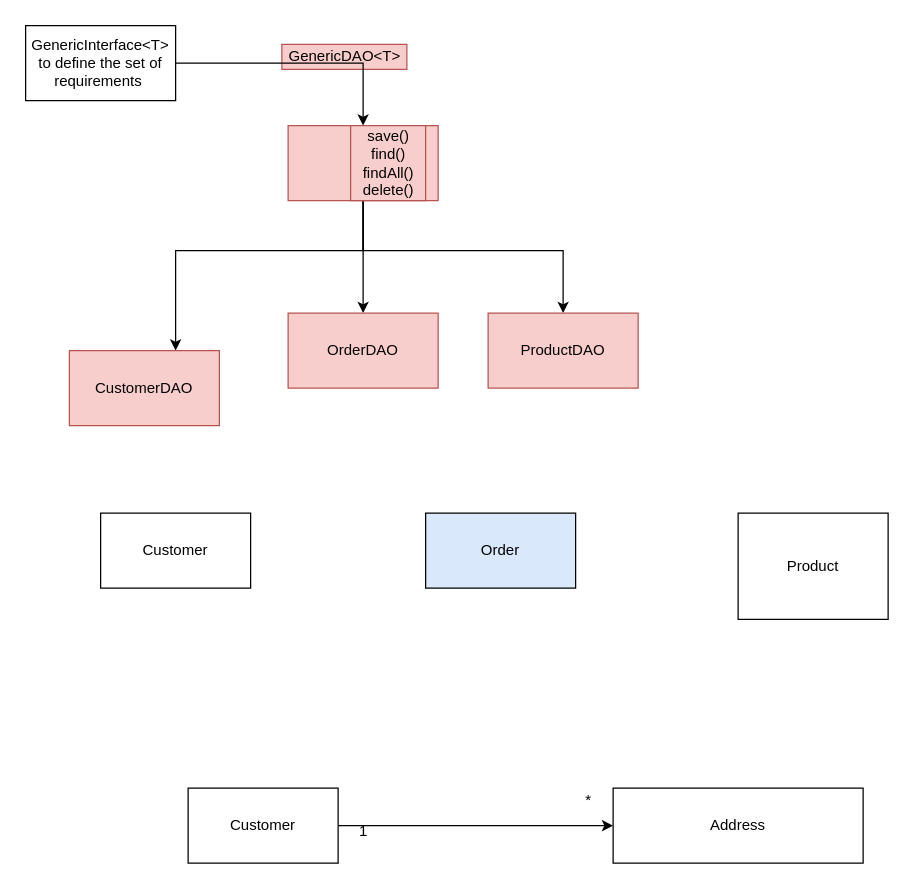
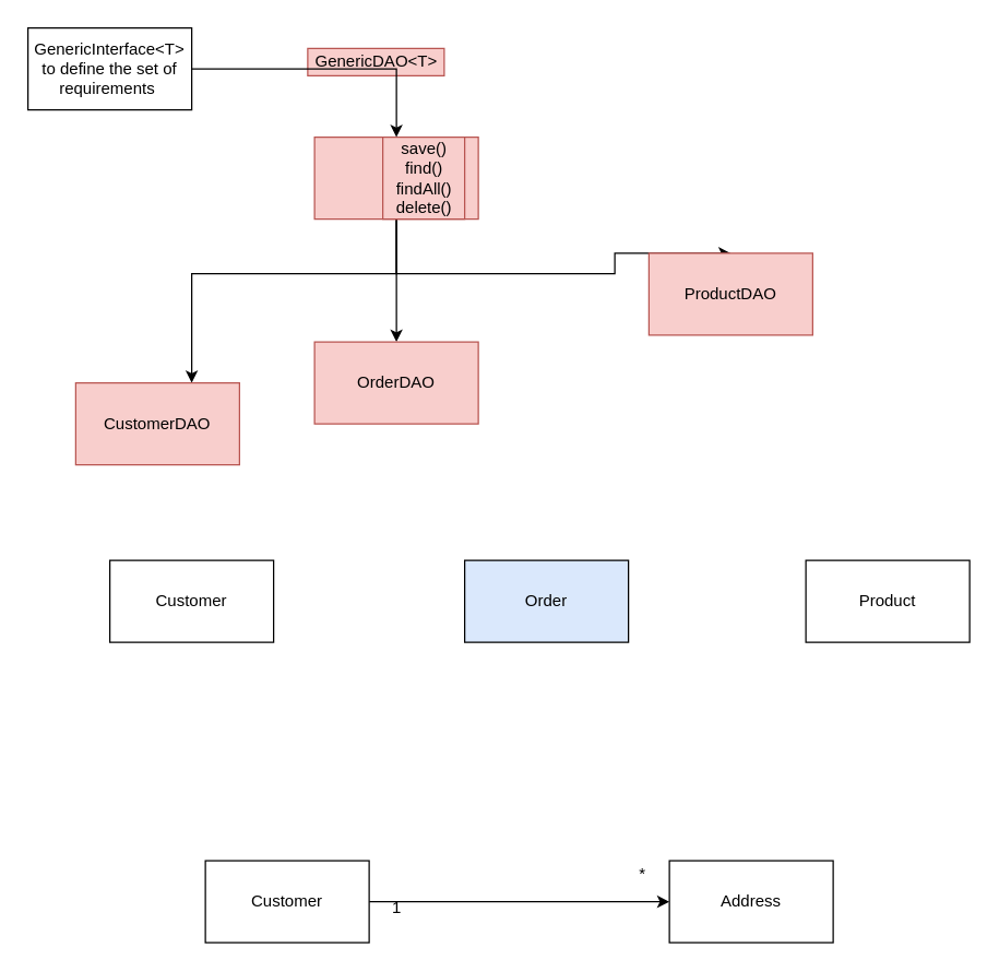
- <mxCell id="11" value="ProductDAO" style="rounded=0;whiteSpace=wrap;html=1;fillColor=#f8cecc;strokeColor=#b85450;" parent="1" vertex="1"><mxGeometry x="390" y="250" width="120" height="60" as="geometry" /></mxCell>
+ <mxCell id="11" value="ProductDAO" style="rounded=0;whiteSpace=wrap;html=1;fillColor=#f8cecc;strokeColor=#b85450;" parent="1" vertex="1"><mxGeometry x="475" y="185" width="120" height="60" as="geometry" /></mxCell>
- <mxCell id="8" value="Product" style="rounded=0;whiteSpace=wrap;html=1;" parent="1" vertex="1"><mxGeometry x="590" y="410" width="120" height="85" as="geometry" /></mxCell>
+ <mxCell id="8" value="Product" style="rounded=0;whiteSpace=wrap;html=1;" parent="1" vertex="1"><mxGeometry x="590" y="410" width="120" height="60" as="geometry" /></mxCell>
- <mxCell id="18" value="Address" style="rounded=0;whiteSpace=wrap;html=1;" vertex="1" parent="1"><mxGeometry x="490" y="630" width="200" height="60" as="geometry" /></mxCell>
+ <mxCell id="18" value="Address" style="rounded=0;whiteSpace=wrap;html=1;" vertex="1" parent="1"><mxGeometry x="490" y="630" width="120" height="60" as="geometry" /></mxCell>
